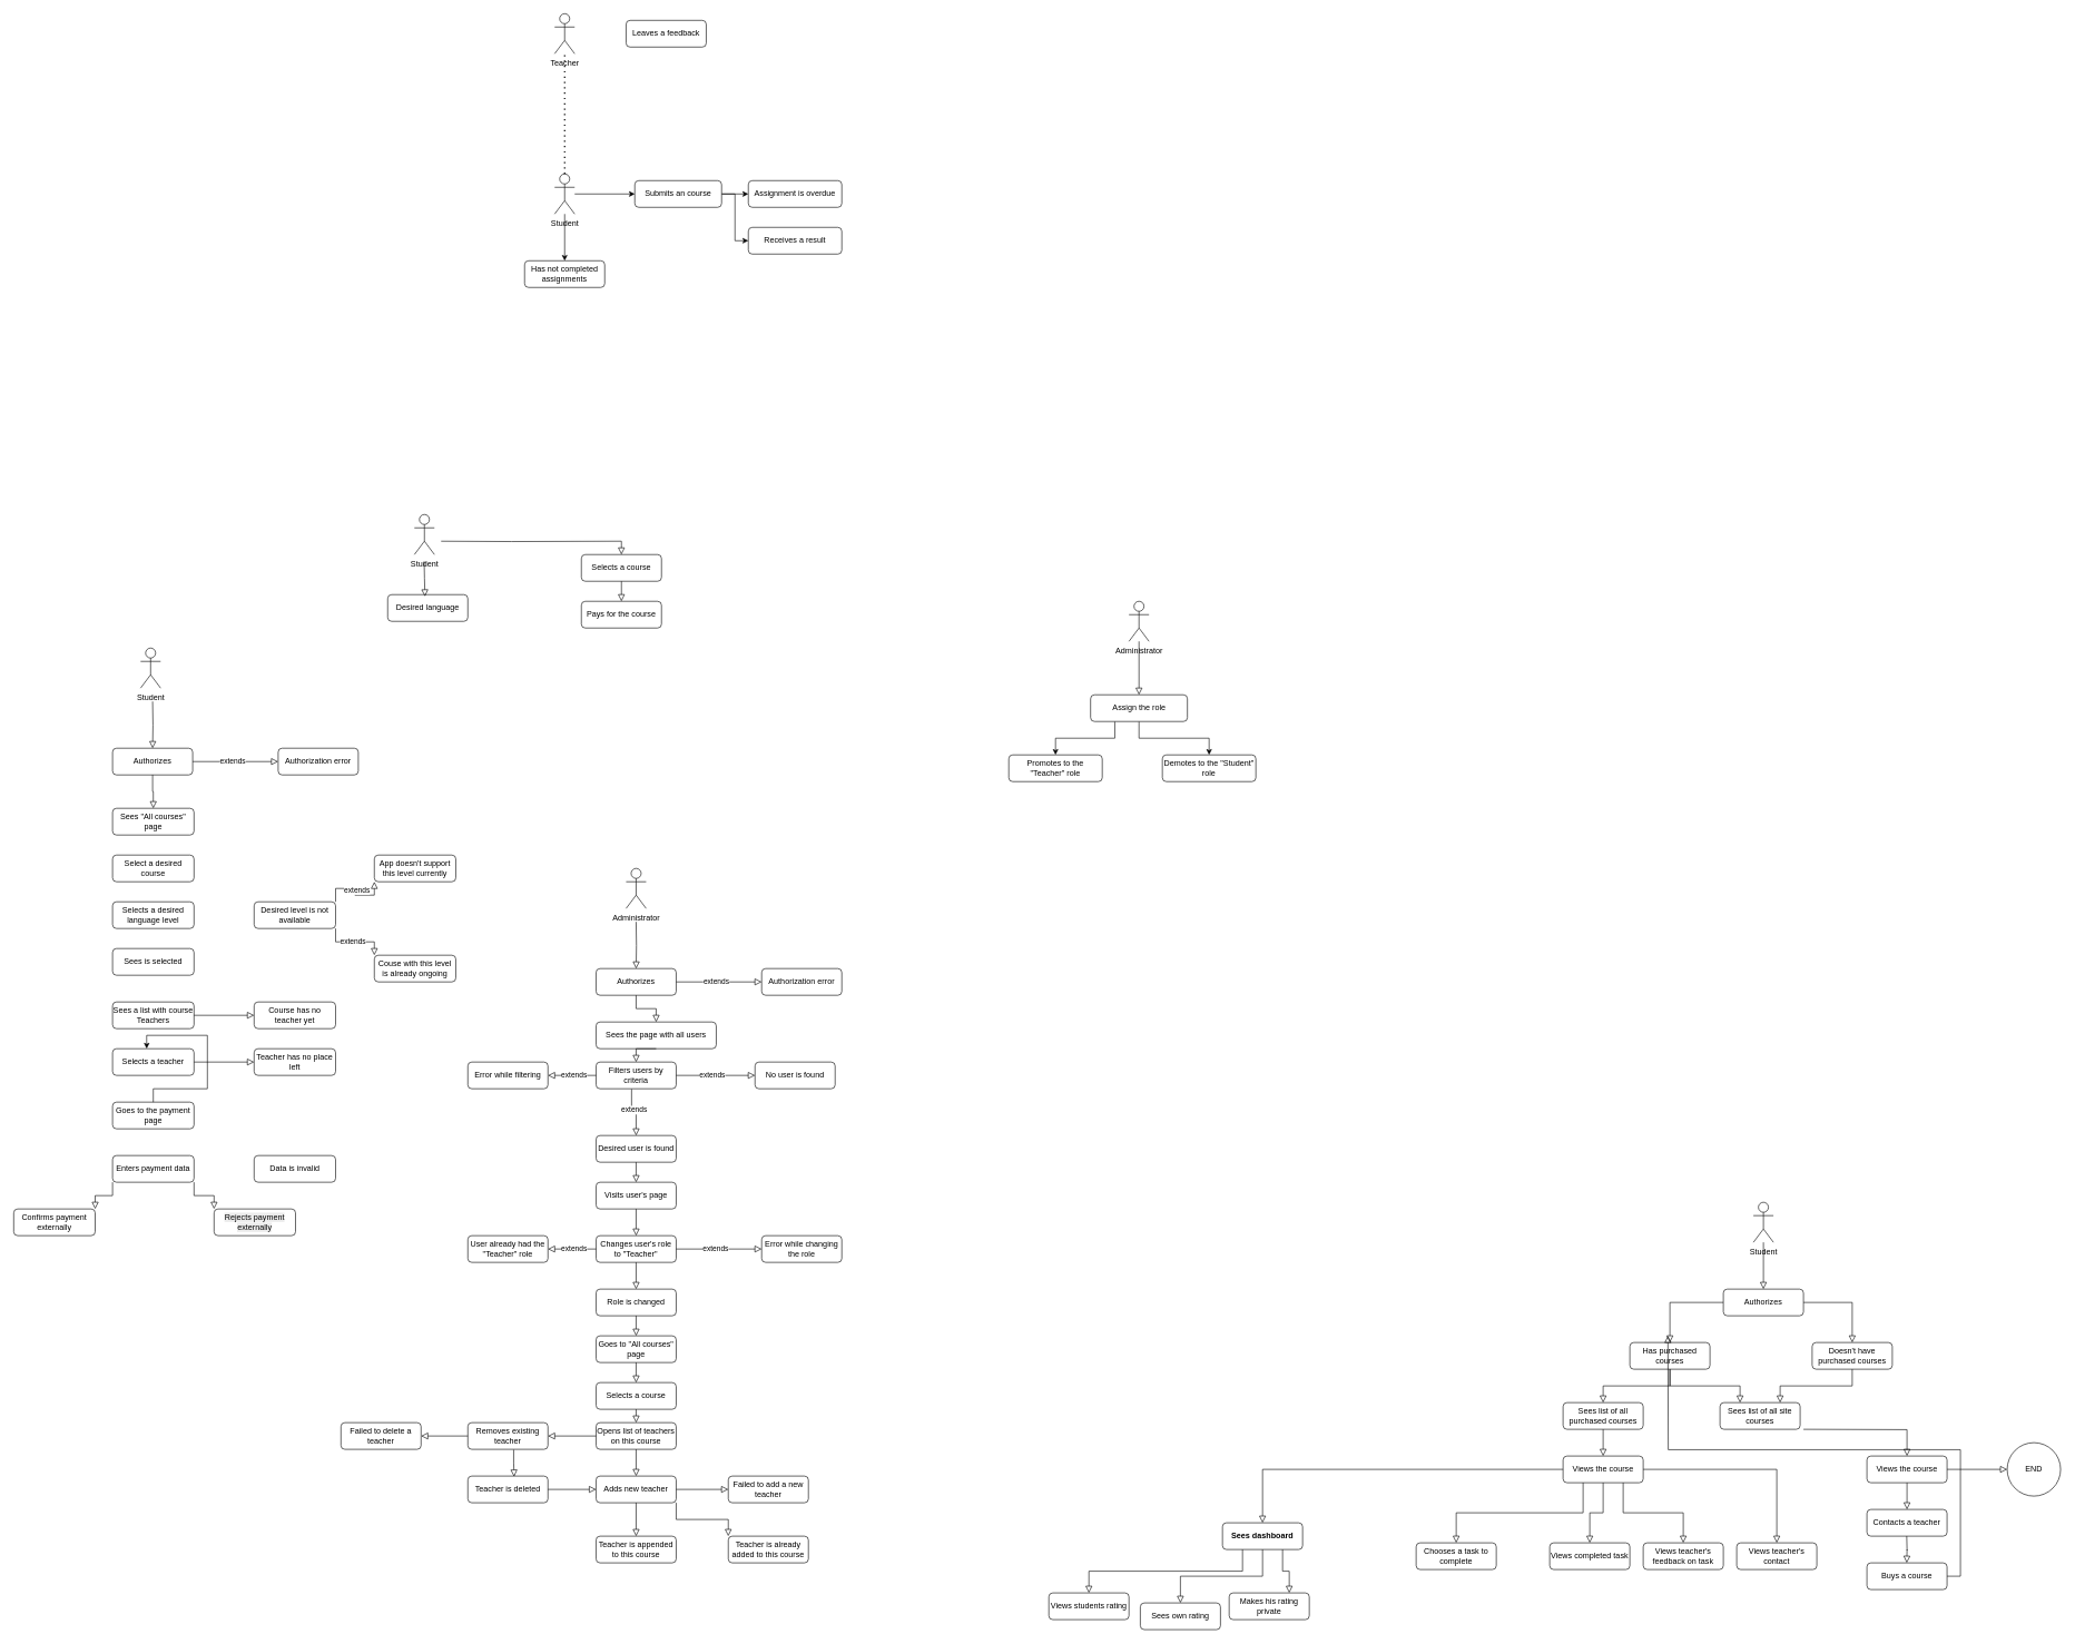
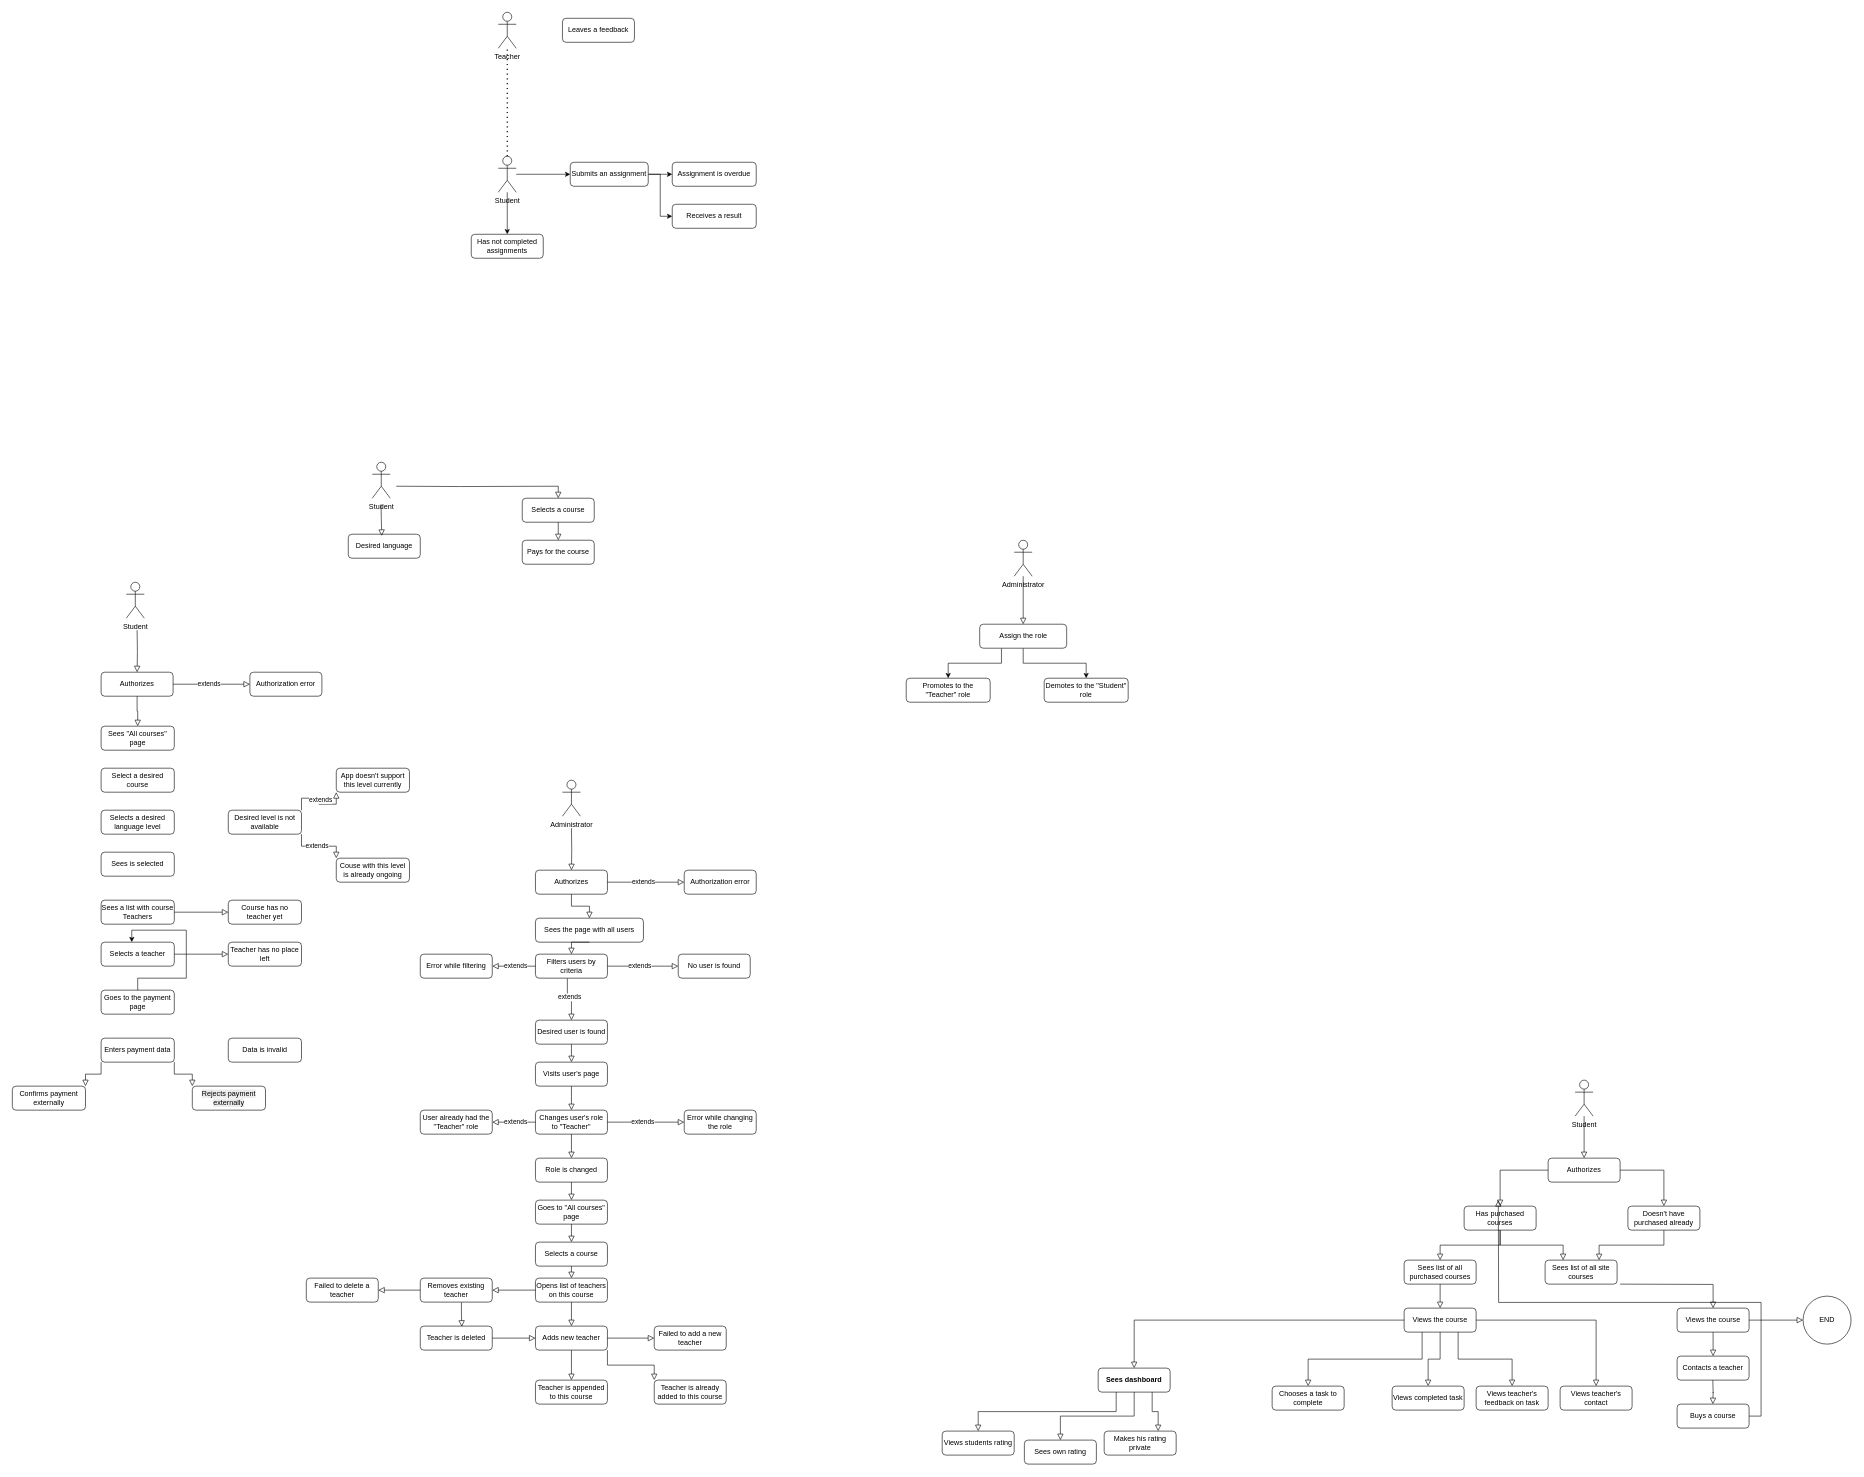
- <mxCell id="146" value="Submits an course" style="rounded=1;whiteSpace=wrap;html=1;fontSize=12;glass=0;strokeWidth=1;shadow=0;" parent="1" vertex="1"><mxGeometry x="950" y="270" width="130" height="40" as="geometry" /></mxCell>
+ <mxCell id="146" value="Submits an assignment" style="rounded=1;whiteSpace=wrap;html=1;fontSize=12;glass=0;strokeWidth=1;shadow=0;" parent="1" vertex="1"><mxGeometry x="950" y="270" width="130" height="40" as="geometry" /></mxCell>
- <mxCell id="6" value="Doesn't have purchased courses" style="rounded=1;whiteSpace=wrap;html=1;fontSize=12;glass=0;strokeWidth=1;shadow=0;" parent="1" vertex="1"><mxGeometry x="2713" y="2010" width="120" height="40" as="geometry" /></mxCell>
+ <mxCell id="6" value="Doesn't have purchased already" style="rounded=1;whiteSpace=wrap;html=1;fontSize=12;glass=0;strokeWidth=1;shadow=0;" parent="1" vertex="1"><mxGeometry x="2713" y="2010" width="120" height="40" as="geometry" /></mxCell>
